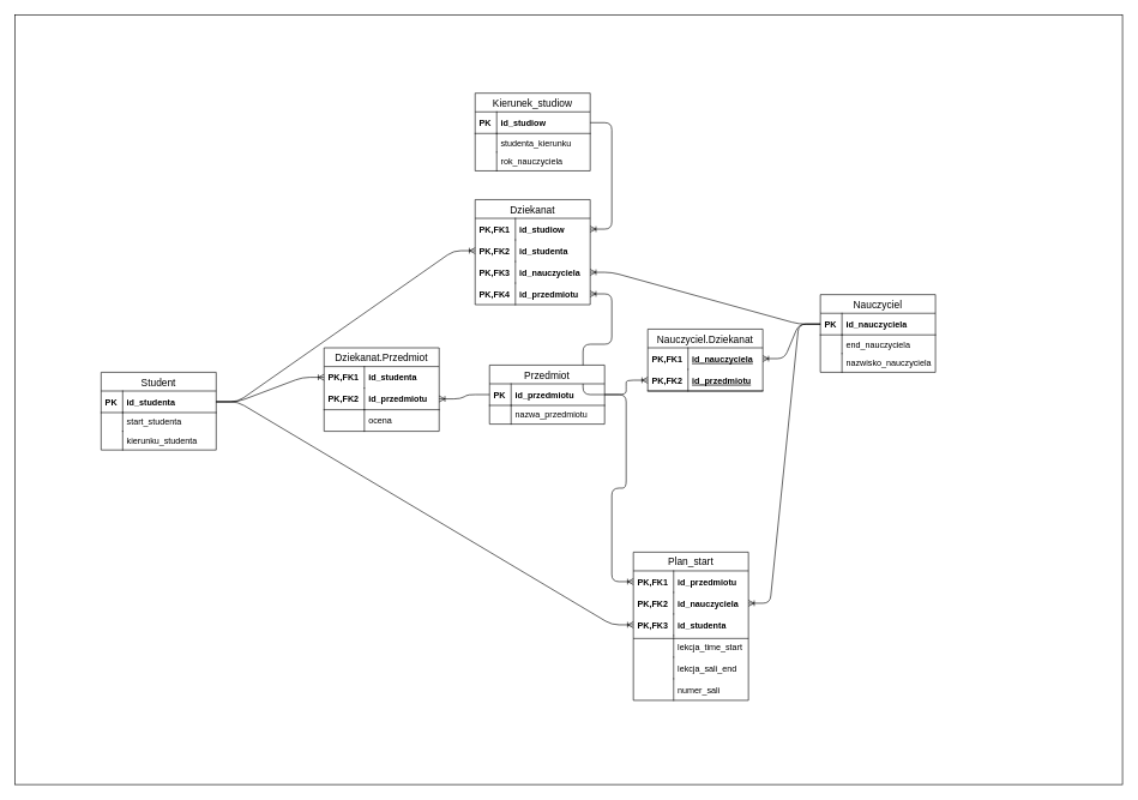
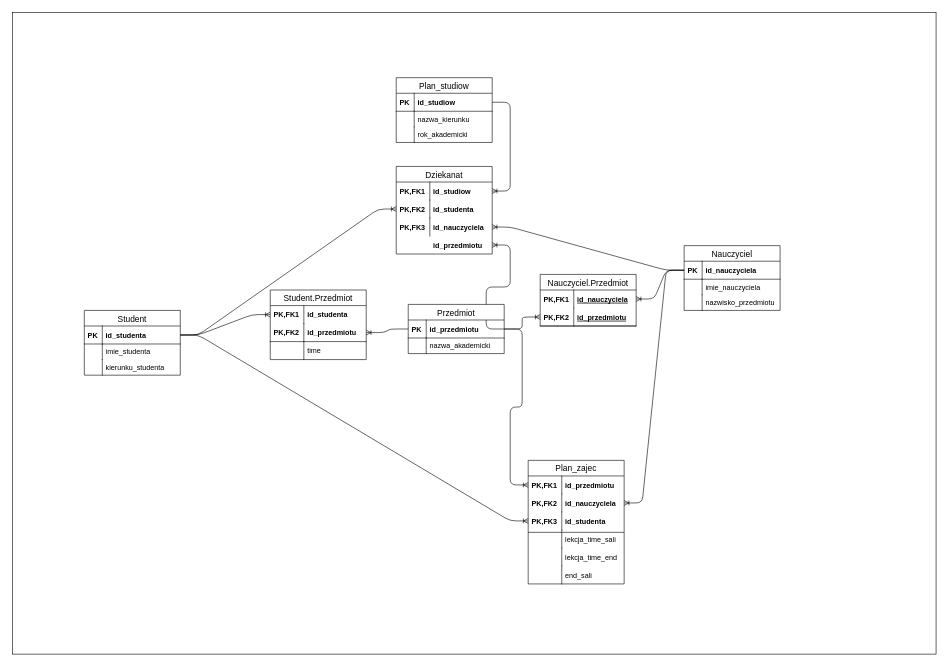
- <mxCell id="51" value="Kierunek_studiow" style="swimlane;fontStyle=0;childLayout=stackLayout;horizontal=1;startSize=26;horizontalStack=0;resizeParent=1;resizeParentMax=0;resizeLast=0;collapsible=1;marginBottom=0;align=center;fontSize=14;" parent="1" vertex="1"><mxGeometry x="660" y="129" width="160" height="108" as="geometry"><mxRectangle x="270" y="80" width="90" height="26" as="alternateBounds" /></mxGeometry></mxCell>
+ <mxCell id="51" value="Plan_studiow" style="swimlane;fontStyle=0;childLayout=stackLayout;horizontal=1;startSize=26;horizontalStack=0;resizeParent=1;resizeParentMax=0;resizeLast=0;collapsible=1;marginBottom=0;align=center;fontSize=14;" parent="1" vertex="1"><mxGeometry x="660" y="129" width="160" height="108" as="geometry"><mxRectangle x="270" y="80" width="90" height="26" as="alternateBounds" /></mxGeometry></mxCell>
- <mxCell id="54" value="studenta_kierunku" style="shape=partialRectangle;top=0;left=0;right=0;bottom=0;align=left;verticalAlign=top;fillColor=none;spacingLeft=34;spacingRight=4;overflow=hidden;rotatable=0;points=[[0,0.5],[1,0.5]];portConstraint=eastwest;dropTarget=0;fontSize=12;fontStyle=0" parent="51" vertex="1"><mxGeometry y="56" width="160" height="26" as="geometry" /></mxCell>
+ <mxCell id="54" value="nazwa_kierunku" style="shape=partialRectangle;top=0;left=0;right=0;bottom=0;align=left;verticalAlign=top;fillColor=none;spacingLeft=34;spacingRight=4;overflow=hidden;rotatable=0;points=[[0,0.5],[1,0.5]];portConstraint=eastwest;dropTarget=0;fontSize=12;fontStyle=0" parent="51" vertex="1"><mxGeometry y="56" width="160" height="26" as="geometry" /></mxCell>
- <mxCell id="56" value="rok_nauczyciela" style="shape=partialRectangle;top=0;left=0;right=0;bottom=0;align=left;verticalAlign=top;fillColor=none;spacingLeft=34;spacingRight=4;overflow=hidden;rotatable=0;points=[[0,0.5],[1,0.5]];portConstraint=eastwest;dropTarget=0;fontSize=12;fontStyle=0" parent="51" vertex="1"><mxGeometry y="82" width="160" height="26" as="geometry" /></mxCell>
+ <mxCell id="56" value="rok_akademicki" style="shape=partialRectangle;top=0;left=0;right=0;bottom=0;align=left;verticalAlign=top;fillColor=none;spacingLeft=34;spacingRight=4;overflow=hidden;rotatable=0;points=[[0,0.5],[1,0.5]];portConstraint=eastwest;dropTarget=0;fontSize=12;fontStyle=0" parent="51" vertex="1"><mxGeometry y="82" width="160" height="26" as="geometry" /></mxCell>
- <mxCell id="15" value="PK,FK4" style="shape=partialRectangle;fontStyle=1;top=0;left=0;bottom=0;fillColor=none;align=left;verticalAlign=middle;spacingLeft=4;spacingRight=4;overflow=hidden;rotatable=0;points=[];portConstraint=eastwest;part=1;fontSize=12;" parent="14" vertex="1" connectable="0"><mxGeometry width="56" height="30" as="geometry" /></mxCell>
- <mxCell id="58" value="Nauczyciel.Dziekanat" style="swimlane;fontStyle=0;childLayout=stackLayout;horizontal=1;startSize=26;horizontalStack=0;resizeParent=1;resizeParentMax=0;resizeLast=0;collapsible=1;marginBottom=0;align=center;fontSize=14;" parent="1" vertex="1"><mxGeometry x="900" y="457" width="160" height="86" as="geometry" /></mxCell>
+ <mxCell id="58" value="Nauczyciel.Przedmiot" style="swimlane;fontStyle=0;childLayout=stackLayout;horizontal=1;startSize=26;horizontalStack=0;resizeParent=1;resizeParentMax=0;resizeLast=0;collapsible=1;marginBottom=0;align=center;fontSize=14;" parent="1" vertex="1"><mxGeometry x="900" y="457" width="160" height="86" as="geometry" /></mxCell>
- <mxCell id="21" value="end_nauczyciela" style="shape=partialRectangle;top=0;left=0;right=0;bottom=0;align=left;verticalAlign=top;fillColor=none;spacingLeft=34;spacingRight=4;overflow=hidden;rotatable=0;points=[[0,0.5],[1,0.5]];portConstraint=eastwest;dropTarget=0;fontSize=12;" parent="18" vertex="1"><mxGeometry y="56" width="160" height="26" as="geometry" /></mxCell>
+ <mxCell id="21" value="imie_nauczyciela" style="shape=partialRectangle;top=0;left=0;right=0;bottom=0;align=left;verticalAlign=top;fillColor=none;spacingLeft=34;spacingRight=4;overflow=hidden;rotatable=0;points=[[0,0.5],[1,0.5]];portConstraint=eastwest;dropTarget=0;fontSize=12;" parent="18" vertex="1"><mxGeometry y="56" width="160" height="26" as="geometry" /></mxCell>
- <mxCell id="63" value="Dziekanat.Przedmiot" style="swimlane;fontStyle=0;childLayout=stackLayout;horizontal=1;startSize=26;horizontalStack=0;resizeParent=1;resizeParentMax=0;resizeLast=0;collapsible=1;marginBottom=0;align=center;fontSize=14;" parent="1" vertex="1"><mxGeometry x="450" y="483" width="160" height="116" as="geometry" /></mxCell>
+ <mxCell id="63" value="Student.Przedmiot" style="swimlane;fontStyle=0;childLayout=stackLayout;horizontal=1;startSize=26;horizontalStack=0;resizeParent=1;resizeParentMax=0;resizeLast=0;collapsible=1;marginBottom=0;align=center;fontSize=14;" parent="1" vertex="1"><mxGeometry x="450" y="483" width="160" height="116" as="geometry" /></mxCell>
- <mxCell id="23" value="nazwisko_nauczyciela" style="shape=partialRectangle;top=0;left=0;right=0;bottom=0;align=left;verticalAlign=top;fillColor=none;spacingLeft=34;spacingRight=4;overflow=hidden;rotatable=0;points=[[0,0.5],[1,0.5]];portConstraint=eastwest;dropTarget=0;fontSize=12;" parent="18" vertex="1"><mxGeometry y="82" width="160" height="26" as="geometry" /></mxCell>
+ <mxCell id="23" value="nazwisko_przedmiotu" style="shape=partialRectangle;top=0;left=0;right=0;bottom=0;align=left;verticalAlign=top;fillColor=none;spacingLeft=34;spacingRight=4;overflow=hidden;rotatable=0;points=[[0,0.5],[1,0.5]];portConstraint=eastwest;dropTarget=0;fontSize=12;" parent="18" vertex="1"><mxGeometry y="82" width="160" height="26" as="geometry" /></mxCell>
- <mxCell id="73" value="nazwa_przedmiotu" style="shape=partialRectangle;top=0;left=0;right=0;bottom=0;align=left;verticalAlign=top;fillColor=none;spacingLeft=34;spacingRight=4;overflow=hidden;rotatable=0;points=[[0,0.5],[1,0.5]];portConstraint=eastwest;dropTarget=0;fontSize=12;" parent="70" vertex="1"><mxGeometry y="56" width="160" height="26" as="geometry" /></mxCell>
+ <mxCell id="73" value="nazwa_akademicki" style="shape=partialRectangle;top=0;left=0;right=0;bottom=0;align=left;verticalAlign=top;fillColor=none;spacingLeft=34;spacingRight=4;overflow=hidden;rotatable=0;points=[[0,0.5],[1,0.5]];portConstraint=eastwest;dropTarget=0;fontSize=12;" parent="70" vertex="1"><mxGeometry y="56" width="160" height="26" as="geometry" /></mxCell>
- <mxCell id="68" value="ocena" style="shape=partialRectangle;top=0;left=0;right=0;bottom=0;align=left;verticalAlign=middle;fillColor=none;spacingLeft=60;spacingRight=4;overflow=hidden;rotatable=0;points=[[0,0.5],[1,0.5]];portConstraint=eastwest;dropTarget=0;fontStyle=0;fontSize=12;" parent="63" vertex="1"><mxGeometry y="86" width="160" height="30" as="geometry" /></mxCell>
+ <mxCell id="68" value="time" style="shape=partialRectangle;top=0;left=0;right=0;bottom=0;align=left;verticalAlign=middle;fillColor=none;spacingLeft=60;spacingRight=4;overflow=hidden;rotatable=0;points=[[0,0.5],[1,0.5]];portConstraint=eastwest;dropTarget=0;fontStyle=0;fontSize=12;" parent="63" vertex="1"><mxGeometry y="86" width="160" height="30" as="geometry" /></mxCell>
- <mxCell id="33" value="start_studenta" style="shape=partialRectangle;top=0;left=0;right=0;bottom=0;align=left;verticalAlign=top;fillColor=none;spacingLeft=34;spacingRight=4;overflow=hidden;rotatable=0;points=[[0,0.5],[1,0.5]];portConstraint=eastwest;dropTarget=0;fontSize=12;fontStyle=0" parent="30" vertex="1"><mxGeometry y="56" width="160" height="26" as="geometry" /></mxCell>
+ <mxCell id="33" value="imie_studenta" style="shape=partialRectangle;top=0;left=0;right=0;bottom=0;align=left;verticalAlign=top;fillColor=none;spacingLeft=34;spacingRight=4;overflow=hidden;rotatable=0;points=[[0,0.5],[1,0.5]];portConstraint=eastwest;dropTarget=0;fontSize=12;fontStyle=0" parent="30" vertex="1"><mxGeometry y="56" width="160" height="26" as="geometry" /></mxCell>
- <mxCell id="37" value="Plan_start" style="swimlane;fontStyle=0;childLayout=stackLayout;horizontal=1;startSize=26;horizontalStack=0;resizeParent=1;resizeParentMax=0;resizeLast=0;collapsible=1;marginBottom=0;align=center;fontSize=14;fillColor=none;" parent="1" vertex="1"><mxGeometry x="880" y="767" width="160" height="206" as="geometry" /></mxCell>
+ <mxCell id="37" value="Plan_zajec" style="swimlane;fontStyle=0;childLayout=stackLayout;horizontal=1;startSize=26;horizontalStack=0;resizeParent=1;resizeParentMax=0;resizeLast=0;collapsible=1;marginBottom=0;align=center;fontSize=14;fillColor=none;" parent="1" vertex="1"><mxGeometry x="880" y="767" width="160" height="206" as="geometry" /></mxCell>
- <mxCell id="45" value="lekcja_time_start" style="shape=partialRectangle;top=0;left=0;right=0;bottom=0;align=left;verticalAlign=middle;fillColor=none;spacingLeft=60;spacingRight=4;overflow=hidden;rotatable=0;points=[[0,0.5],[1,0.5]];portConstraint=eastwest;dropTarget=0;fontStyle=0;fontSize=12;" parent="37" vertex="1"><mxGeometry y="116" width="160" height="30" as="geometry" /></mxCell>
+ <mxCell id="45" value="lekcja_time_sali" style="shape=partialRectangle;top=0;left=0;right=0;bottom=0;align=left;verticalAlign=middle;fillColor=none;spacingLeft=60;spacingRight=4;overflow=hidden;rotatable=0;points=[[0,0.5],[1,0.5]];portConstraint=eastwest;dropTarget=0;fontStyle=0;fontSize=12;" parent="37" vertex="1"><mxGeometry y="116" width="160" height="30" as="geometry" /></mxCell>
- <mxCell id="47" value="lekcja_sali_end" style="shape=partialRectangle;top=0;left=0;right=0;bottom=0;align=left;verticalAlign=middle;fillColor=none;spacingLeft=60;spacingRight=4;overflow=hidden;rotatable=0;points=[[0,0.5],[1,0.5]];portConstraint=eastwest;dropTarget=0;fontStyle=0;fontSize=12;" parent="37" vertex="1"><mxGeometry y="146" width="160" height="30" as="geometry" /></mxCell>
+ <mxCell id="47" value="lekcja_time_end" style="shape=partialRectangle;top=0;left=0;right=0;bottom=0;align=left;verticalAlign=middle;fillColor=none;spacingLeft=60;spacingRight=4;overflow=hidden;rotatable=0;points=[[0,0.5],[1,0.5]];portConstraint=eastwest;dropTarget=0;fontStyle=0;fontSize=12;" parent="37" vertex="1"><mxGeometry y="146" width="160" height="30" as="geometry" /></mxCell>
- <mxCell id="49" value="numer_sali" style="shape=partialRectangle;top=0;left=0;right=0;bottom=0;align=left;verticalAlign=middle;fillColor=none;spacingLeft=60;spacingRight=4;overflow=hidden;rotatable=0;points=[[0,0.5],[1,0.5]];portConstraint=eastwest;dropTarget=0;fontStyle=0;fontSize=12;" parent="37" vertex="1"><mxGeometry y="176" width="160" height="30" as="geometry" /></mxCell>
+ <mxCell id="49" value="end_sali" style="shape=partialRectangle;top=0;left=0;right=0;bottom=0;align=left;verticalAlign=middle;fillColor=none;spacingLeft=60;spacingRight=4;overflow=hidden;rotatable=0;points=[[0,0.5],[1,0.5]];portConstraint=eastwest;dropTarget=0;fontStyle=0;fontSize=12;" parent="37" vertex="1"><mxGeometry y="176" width="160" height="30" as="geometry" /></mxCell>
